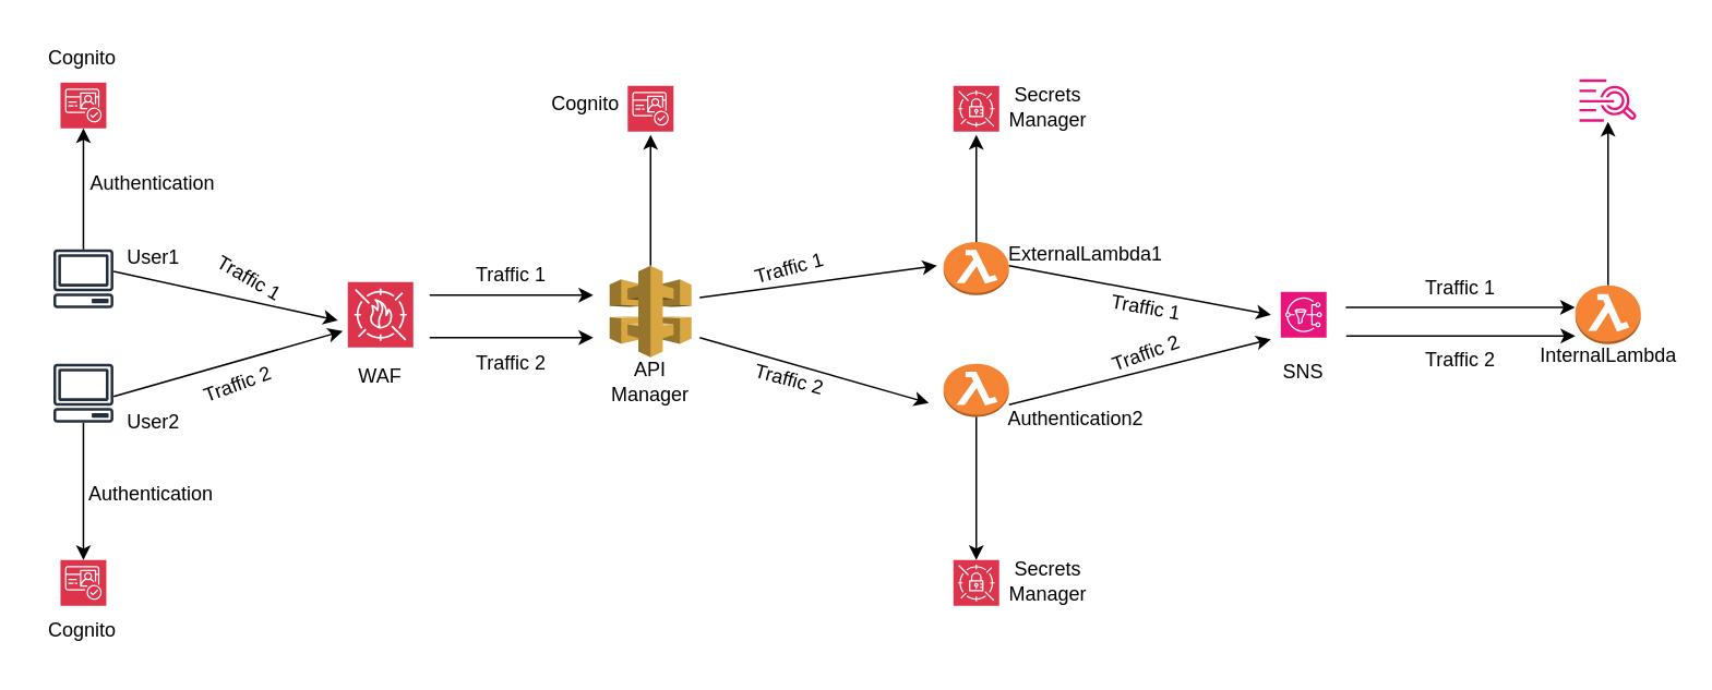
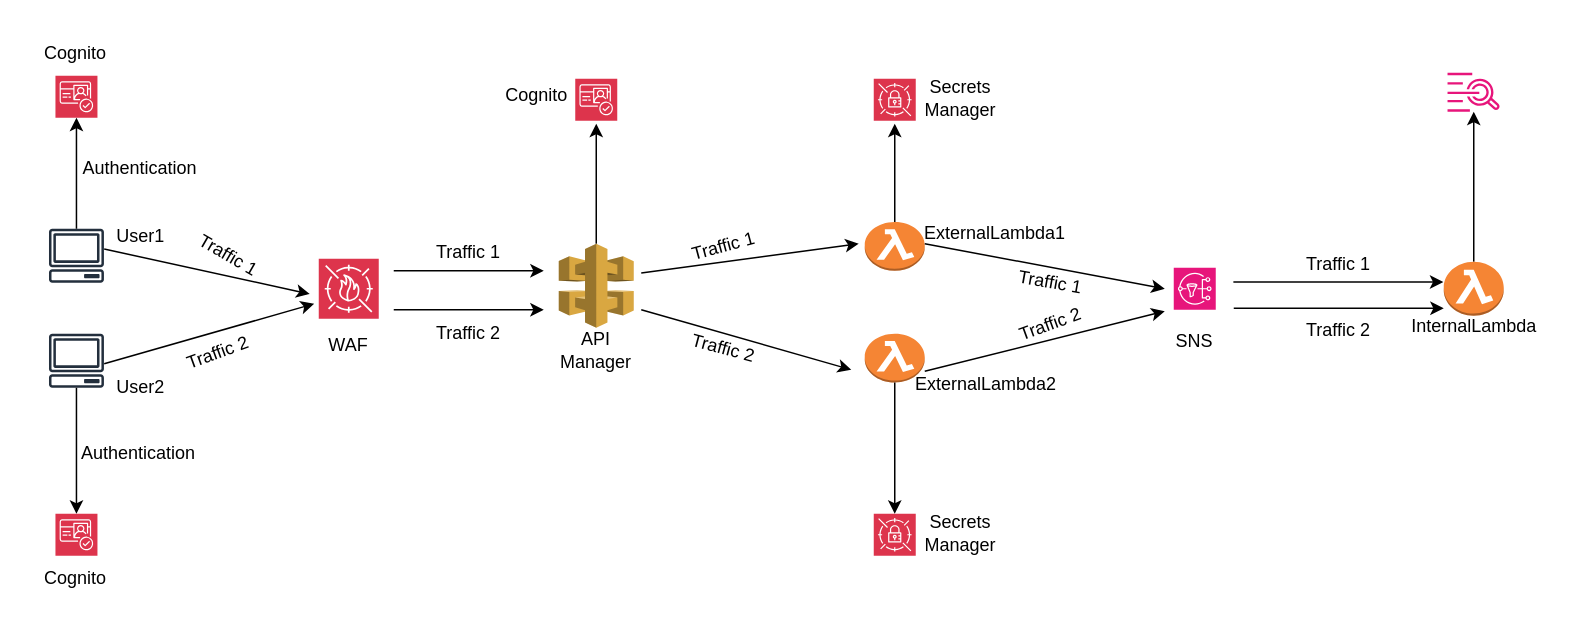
- <mxCell id="43" value="Authentication2" style="text;html=1;align=center;verticalAlign=middle;whiteSpace=wrap;rounded=0;" vertex="1" parent="1"><mxGeometry x="610" y="245" width="94" height="22" as="geometry" /></mxCell>
+ <mxCell id="43" value="ExternalLambda2" style="text;html=1;align=center;verticalAlign=middle;whiteSpace=wrap;rounded=0;" vertex="1" parent="1"><mxGeometry x="610" y="245" width="94" height="22" as="geometry" /></mxCell>
